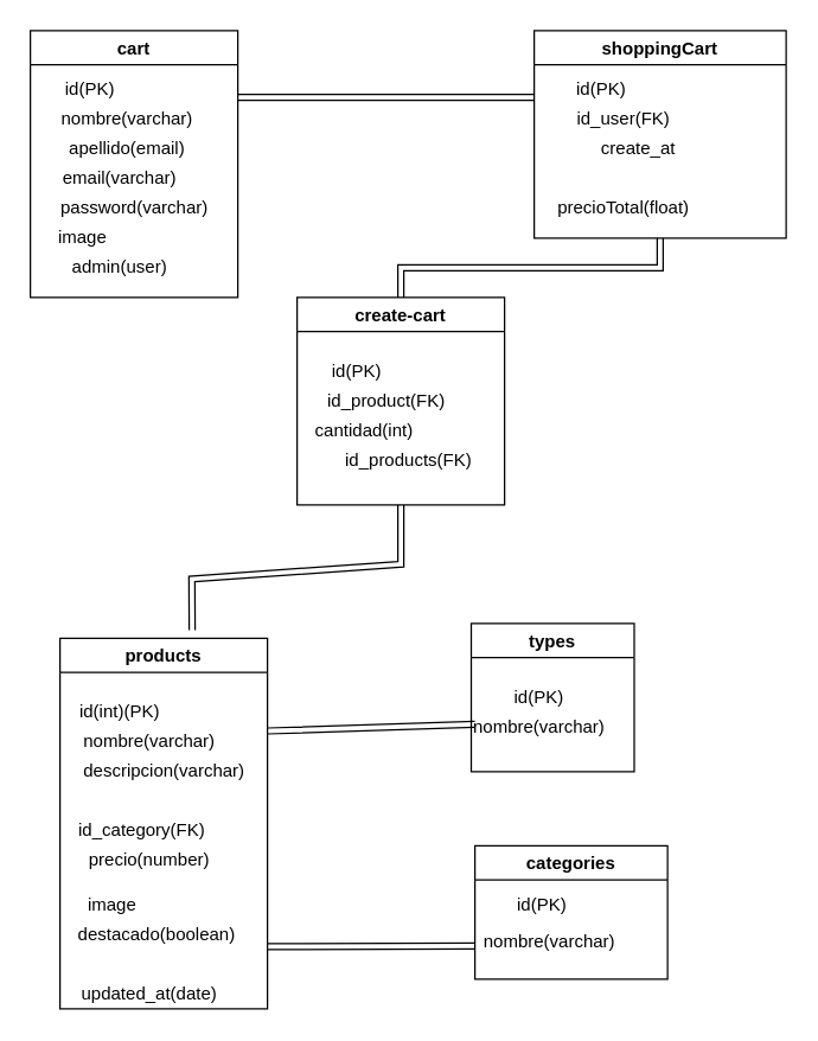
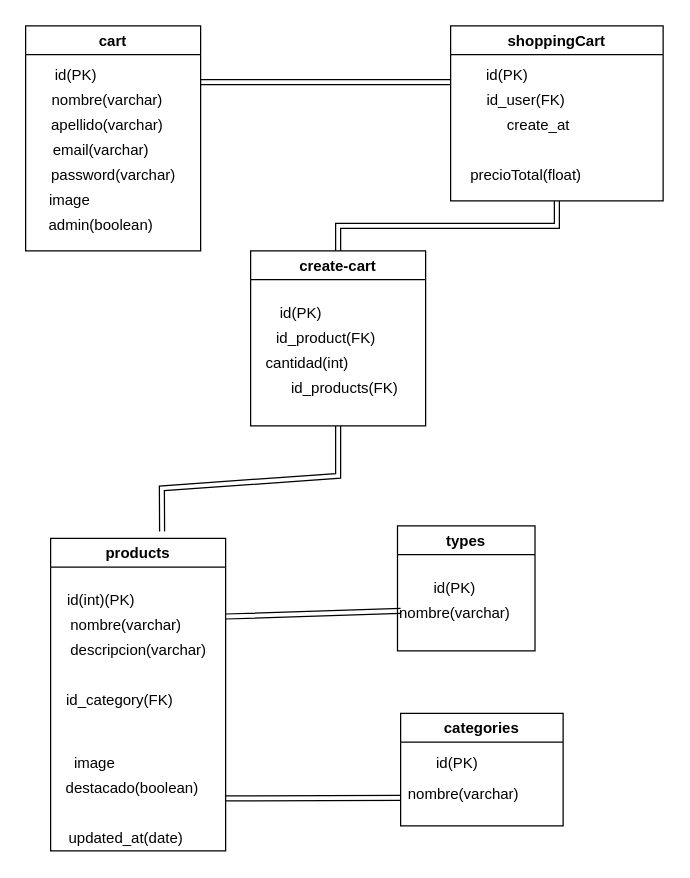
- <mxCell id="4" value="apellido(email)" style="text;html=1;align=center;verticalAlign=middle;resizable=0;points=[];autosize=1;strokeColor=none;" vertex="1" parent="3"><mxGeometry x="10" y="70" width="110" height="20" as="geometry" /></mxCell>
+ <mxCell id="4" value="apellido(varchar)" style="text;html=1;align=center;verticalAlign=middle;resizable=0;points=[];autosize=1;strokeColor=none;" vertex="1" parent="3"><mxGeometry x="10" y="70" width="110" height="20" as="geometry" /></mxCell>
- <mxCell id="10" value="admin(user)" style="text;html=1;align=center;verticalAlign=middle;resizable=0;points=[];autosize=1;strokeColor=none;" vertex="1" parent="3"><mxGeometry x="10" y="150" width="100" height="20" as="geometry" /></mxCell>
+ <mxCell id="10" value="admin(boolean)" style="text;html=1;align=center;verticalAlign=middle;resizable=0;points=[];autosize=1;strokeColor=none;" vertex="1" parent="3"><mxGeometry x="10" y="150" width="100" height="20" as="geometry" /></mxCell>
- <mxCell id="22" value="precio(number)" style="text;html=1;align=center;verticalAlign=middle;resizable=0;points=[];autosize=1;strokeColor=none;" vertex="1" parent="16"><mxGeometry x="10" y="140" width="100" height="20" as="geometry" /></mxCell>
